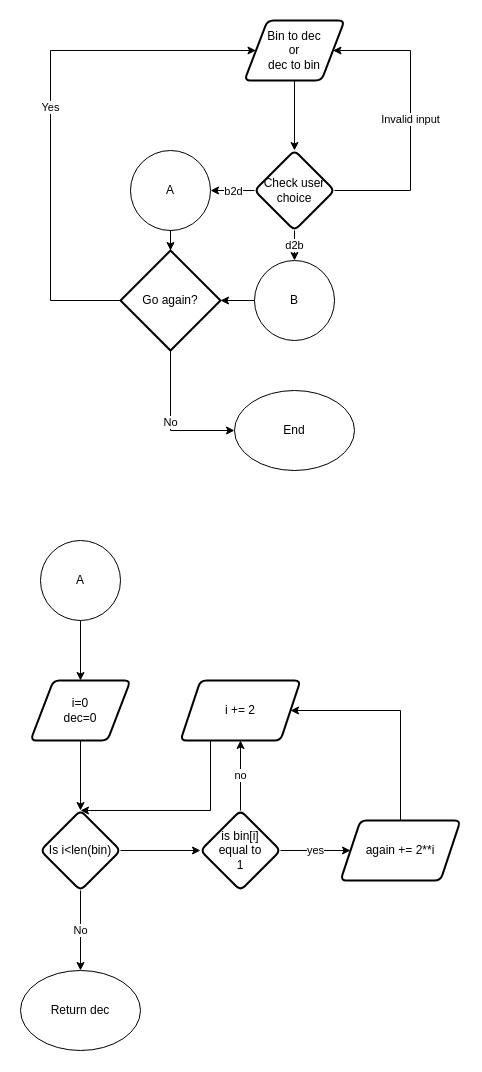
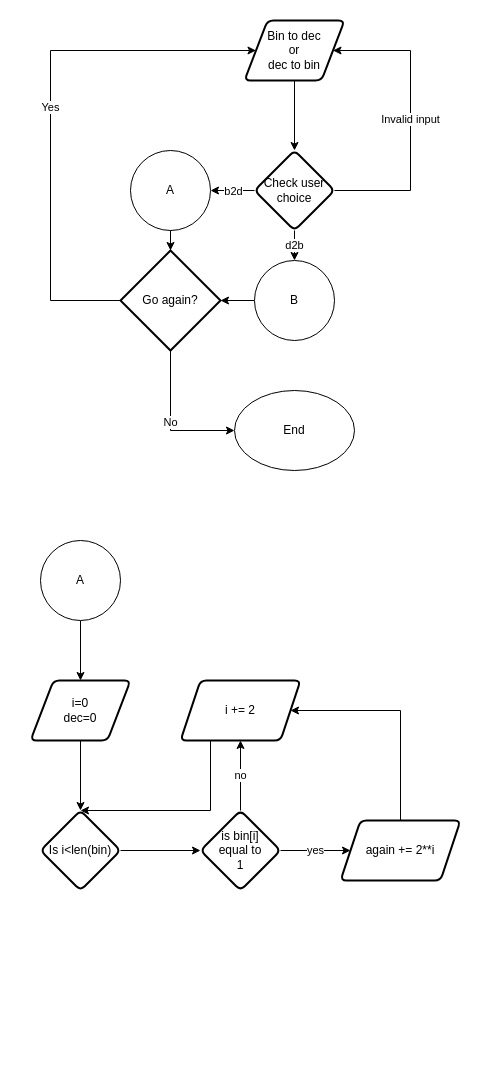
- <mxCell id="20" value="No" style="edgeStyle=orthogonalEdgeStyle;rounded=0;orthogonalLoop=1;jettySize=auto;html=1;" parent="1" source="22" target="23" edge="1"><mxGeometry relative="1" as="geometry" /></mxCell>
- <mxCell id="23" value="Return dec" style="ellipse;whiteSpace=wrap;html=1;" parent="1" vertex="1"><mxGeometry x="20" y="970" width="120" height="80" as="geometry" /></mxCell>
